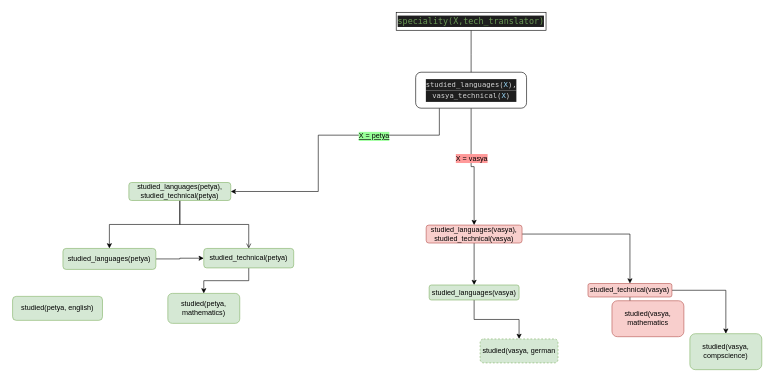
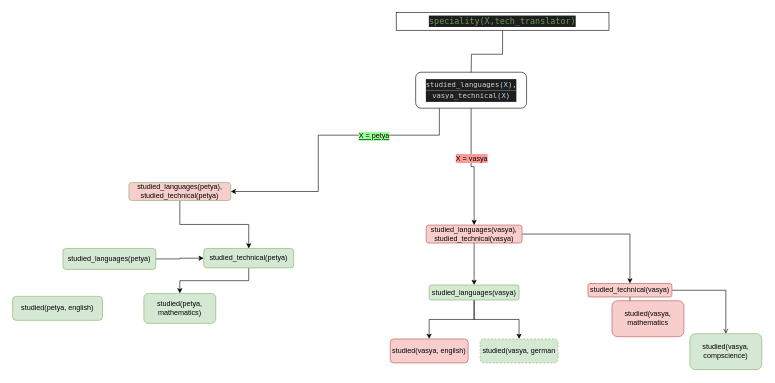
- <mxCell id="3" value="&lt;pre style=&quot;color: rgb(212, 212, 212); background-color: rgb(30, 30, 30); font-family: &amp;quot;Droid Sans Mono&amp;quot;, &amp;quot;monospace&amp;quot;, monospace; font-size: 14px; line-height: 19px;&quot;&gt;&lt;span style=&quot;color: #6a9955;&quot;&gt;speciality(X,tech_translator)&lt;/span&gt;&lt;/pre&gt;" style="rounded=0;whiteSpace=wrap;html=1;" parent="1" vertex="1"><mxGeometry x="660" y="20" width="250" height="30" as="geometry" /></mxCell>
+ <mxCell id="3" value="&lt;pre style=&quot;color: rgb(212, 212, 212); background-color: rgb(30, 30, 30); font-family: &amp;quot;Droid Sans Mono&amp;quot;, &amp;quot;monospace&amp;quot;, monospace; font-size: 14px; line-height: 19px;&quot;&gt;&lt;span style=&quot;color: #6a9955;&quot;&gt;speciality(X,tech_translator)&lt;/span&gt;&lt;/pre&gt;" style="rounded=0;whiteSpace=wrap;html=1;" parent="1" vertex="1"><mxGeometry x="660" y="20" width="355" height="30" as="geometry" /></mxCell>
- <mxCell id="11" value="studied_languages(petya),&lt;br&gt;studied_technical(petya)" style="whiteSpace=wrap;html=1;rounded=1;fillColor=#d5e8d4;strokeColor=#82b366;" parent="1" vertex="1"><mxGeometry x="214" y="304" width="170" height="30" as="geometry" /></mxCell>
+ <mxCell id="11" value="studied_languages(petya),&lt;br&gt;studied_technical(petya)" style="whiteSpace=wrap;html=1;rounded=1;fillColor=#f8cecc;strokeColor=#82b366;" parent="1" vertex="1"><mxGeometry x="214" y="304" width="170" height="30" as="geometry" /></mxCell>
- <mxCell id="9" value="" style="edgeStyle=orthogonalEdgeStyle;rounded=0;orthogonalLoop=1;jettySize=auto;html=1;fontSize=12;" parent="1" source="11" target="13" edge="1"><mxGeometry relative="1" as="geometry" /></mxCell>
- <mxCell id="10" value="" style="edgeStyle=orthogonalEdgeStyle;rounded=0;orthogonalLoop=1;jettySize=auto;html=1;fontSize=12;endArrow=open;" parent="1" source="11" target="16" edge="1"><mxGeometry relative="1" as="geometry" /></mxCell>
+ <mxCell id="10" value="" style="edgeStyle=orthogonalEdgeStyle;rounded=0;orthogonalLoop=1;jettySize=auto;html=1;fontSize=12;" parent="1" source="11" target="16" edge="1"><mxGeometry relative="1" as="geometry" /></mxCell>
- <mxCell id="17" value="studied(petya, mathematics)" style="whiteSpace=wrap;html=1;rounded=1;fillColor=#d5e8d4;strokeColor=#82b366;" parent="1" vertex="1"><mxGeometry x="279" y="489" width="120" height="50" as="geometry" /></mxCell>
+ <mxCell id="17" value="studied(petya, mathematics)" style="whiteSpace=wrap;html=1;rounded=1;fillColor=#d5e8d4;strokeColor=#82b366;" parent="1" vertex="1"><mxGeometry x="239" y="489" width="120" height="50" as="geometry" /></mxCell>
+ <mxCell id="21" value="" style="edgeStyle=orthogonalEdgeStyle;rounded=0;orthogonalLoop=1;jettySize=auto;html=1;" parent="1" source="23" target="24" edge="1"><mxGeometry relative="1" as="geometry" /></mxCell>
- <mxCell id="27" value="" style="edgeStyle=orthogonalEdgeStyle;rounded=0;orthogonalLoop=1;jettySize=auto;html=1;" parent="1" source="28" target="30" edge="1"><mxGeometry relative="1" as="geometry" /></mxCell>
+ <mxCell id="27" value="" style="edgeStyle=orthogonalEdgeStyle;rounded=0;orthogonalLoop=1;jettySize=auto;html=1;endArrow=open;" parent="1" source="28" target="30" edge="1"><mxGeometry relative="1" as="geometry" /></mxCell>
+ <mxCell id="24" value="studied(vasya, engilsh)" style="whiteSpace=wrap;html=1;rounded=1;fillColor=#f8cecc;strokeColor=#b85450;" parent="1" vertex="1"><mxGeometry x="650" y="565" width="130" height="40" as="geometry" /></mxCell>
